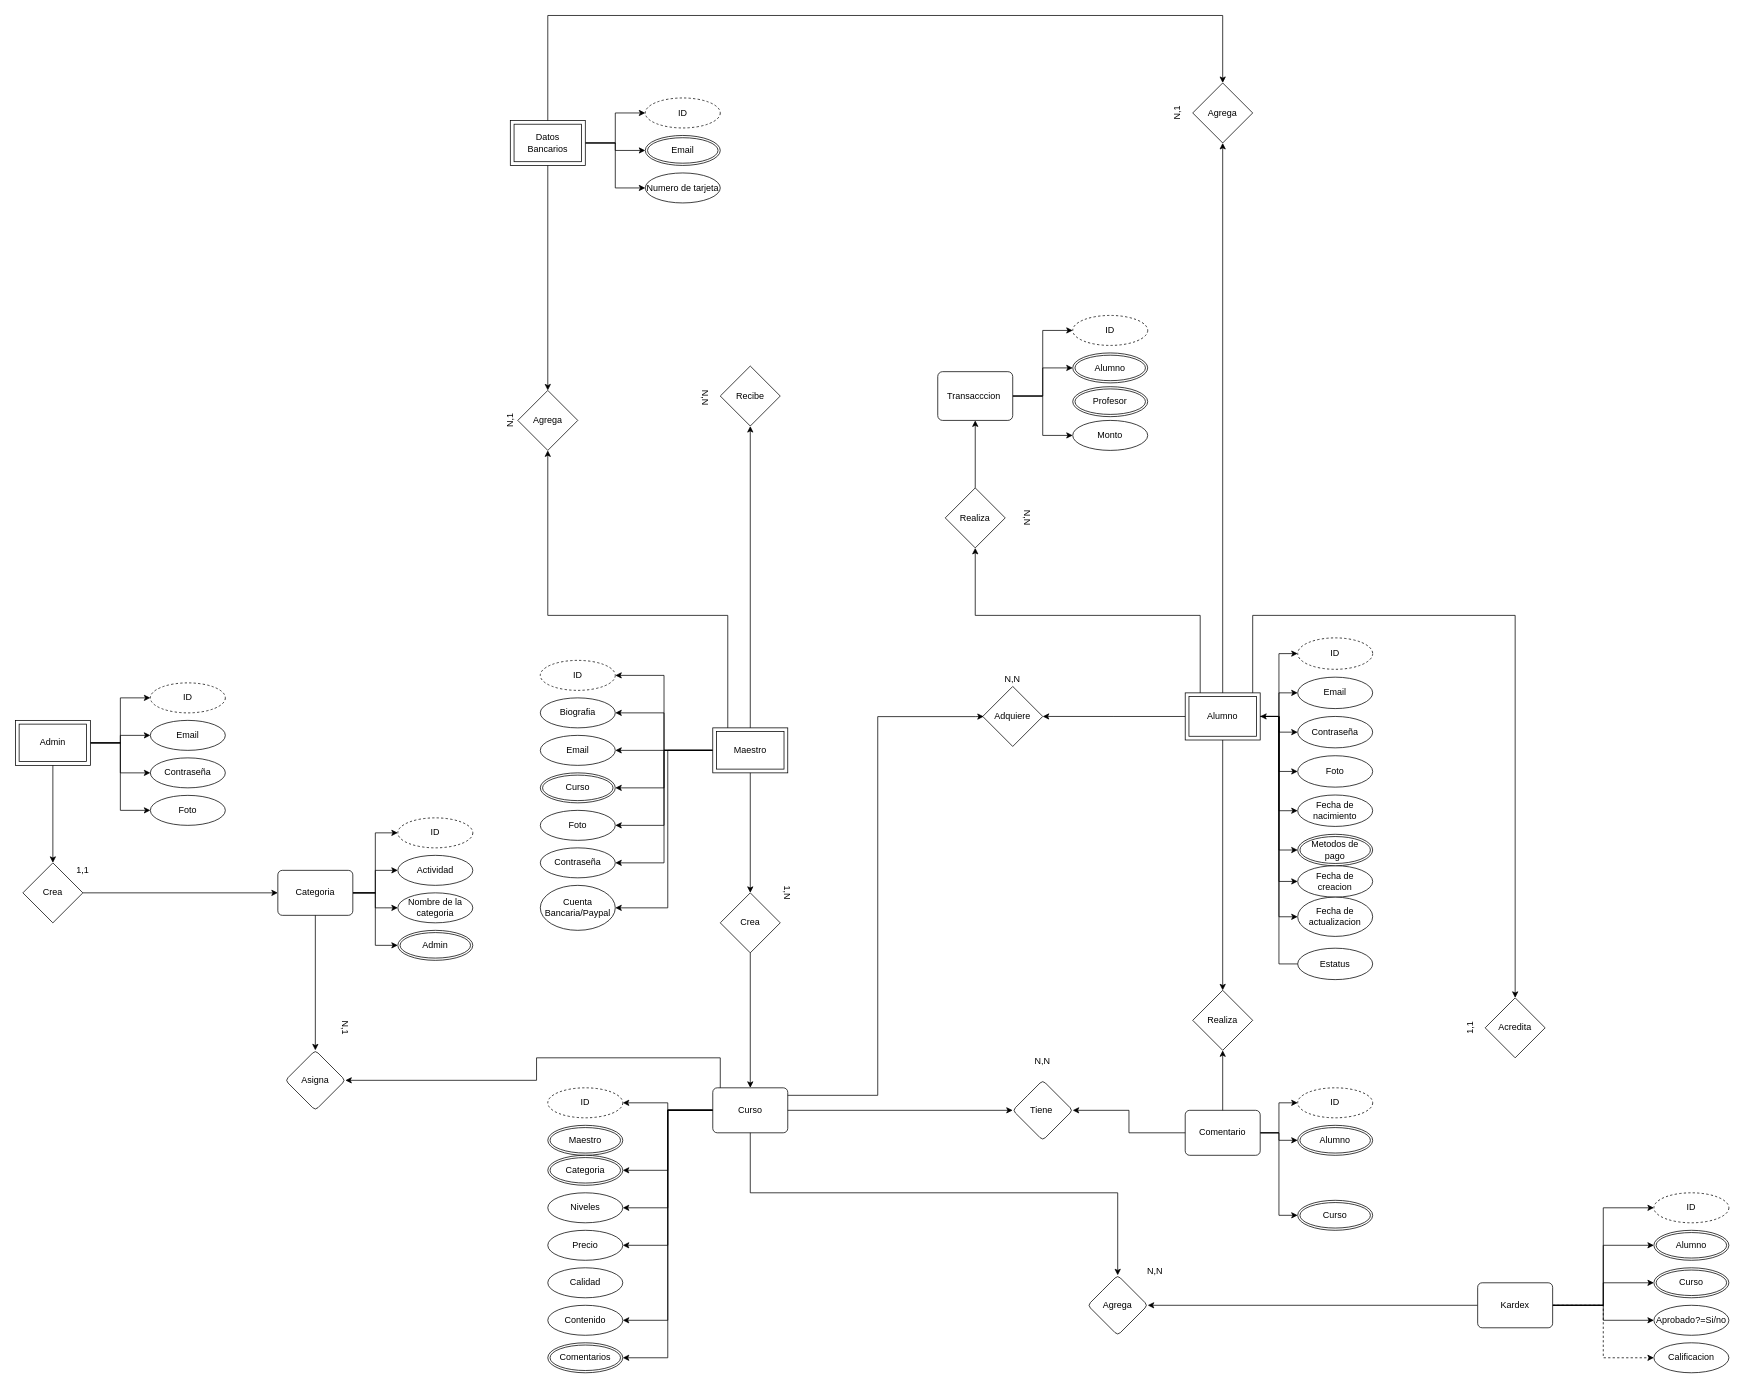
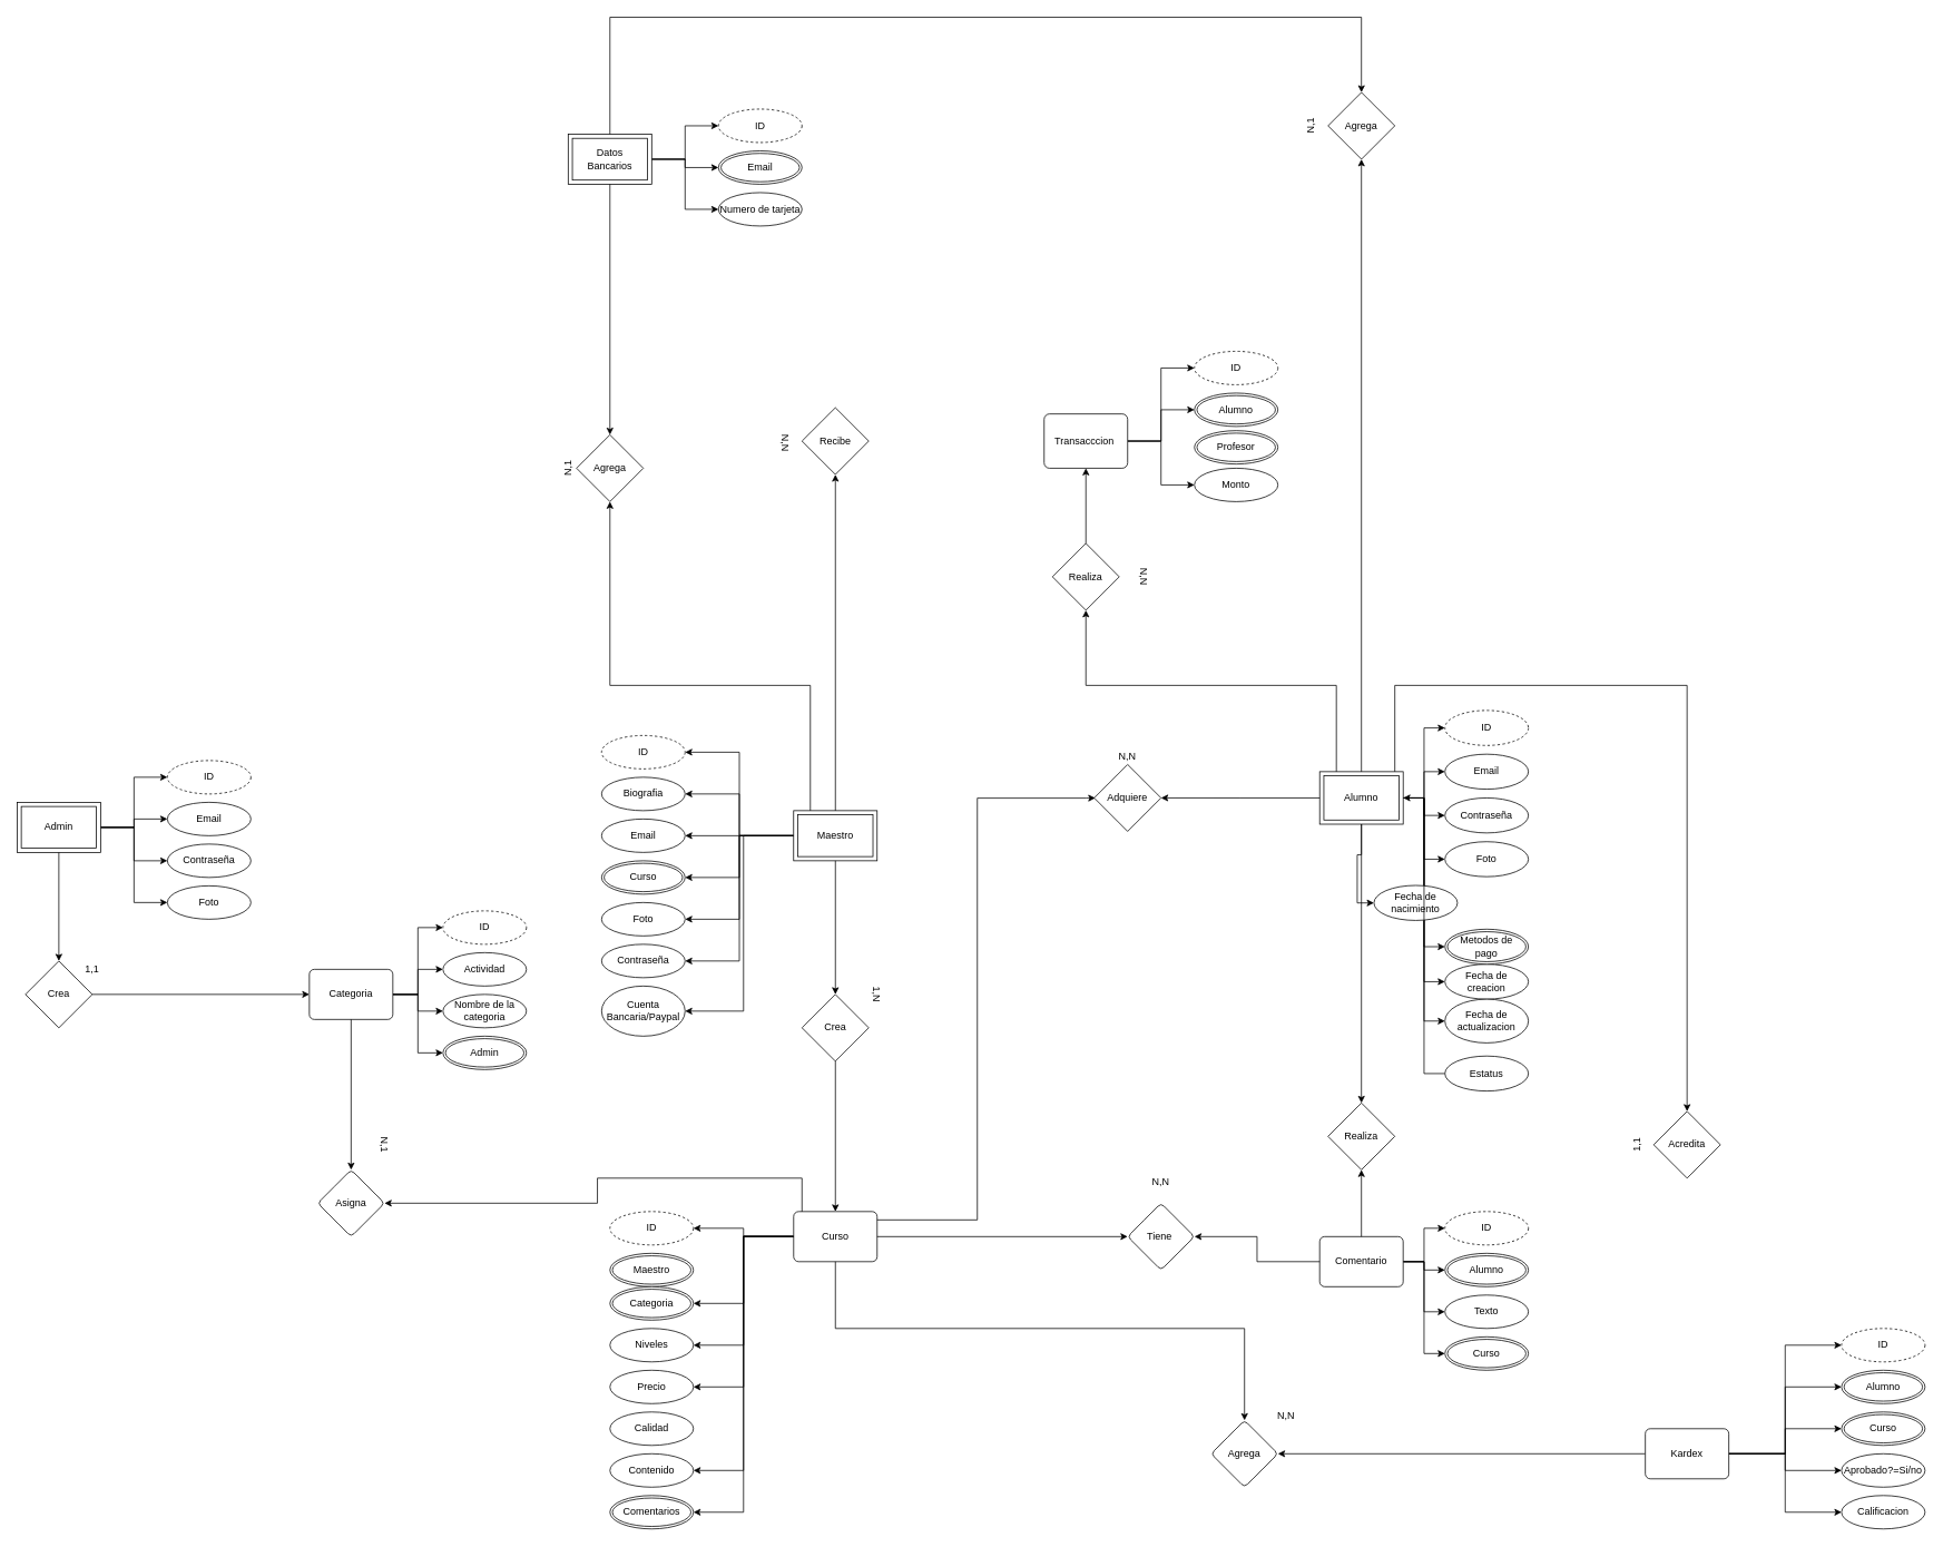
- <mxCell id="59" value="Fecha de nacimiento" style="ellipse;whiteSpace=wrap;html=1;align=center;" parent="45" vertex="1"><mxGeometry x="150" y="209.524" width="100" height="41.905" as="geometry" /></mxCell>
+ <mxCell id="59" value="Fecha de nacimiento" style="ellipse;whiteSpace=wrap;html=1;align=center;" parent="45" vertex="1"><mxGeometry x="65" y="209.524" width="100" height="41.905" as="geometry" /></mxCell>
+ <mxCell id="42" style="edgeStyle=orthogonalEdgeStyle;rounded=0;orthogonalLoop=1;jettySize=auto;html=1;entryX=0;entryY=0.5;entryDx=0;entryDy=0;" edge="1" parent="35" source="44" target="36"><mxGeometry relative="1" as="geometry" /></mxCell>
+ <mxCell id="36" value="Texto" style="ellipse;whiteSpace=wrap;html=1;align=center;" parent="35" vertex="1"><mxGeometry x="150" y="100" width="100" height="40" as="geometry" /></mxCell>
- <mxCell id="112" style="edgeStyle=orthogonalEdgeStyle;rounded=0;orthogonalLoop=1;jettySize=auto;html=1;entryX=0;entryY=0.5;entryDx=0;entryDy=0;dashed=1;" edge="1" parent="1" source="114" target="107"><mxGeometry relative="1" as="geometry" /></mxCell>
+ <mxCell id="112" style="edgeStyle=orthogonalEdgeStyle;rounded=0;orthogonalLoop=1;jettySize=auto;html=1;entryX=0;entryY=0.5;entryDx=0;entryDy=0;" edge="1" parent="1" source="114" target="107"><mxGeometry relative="1" as="geometry" /></mxCell>
